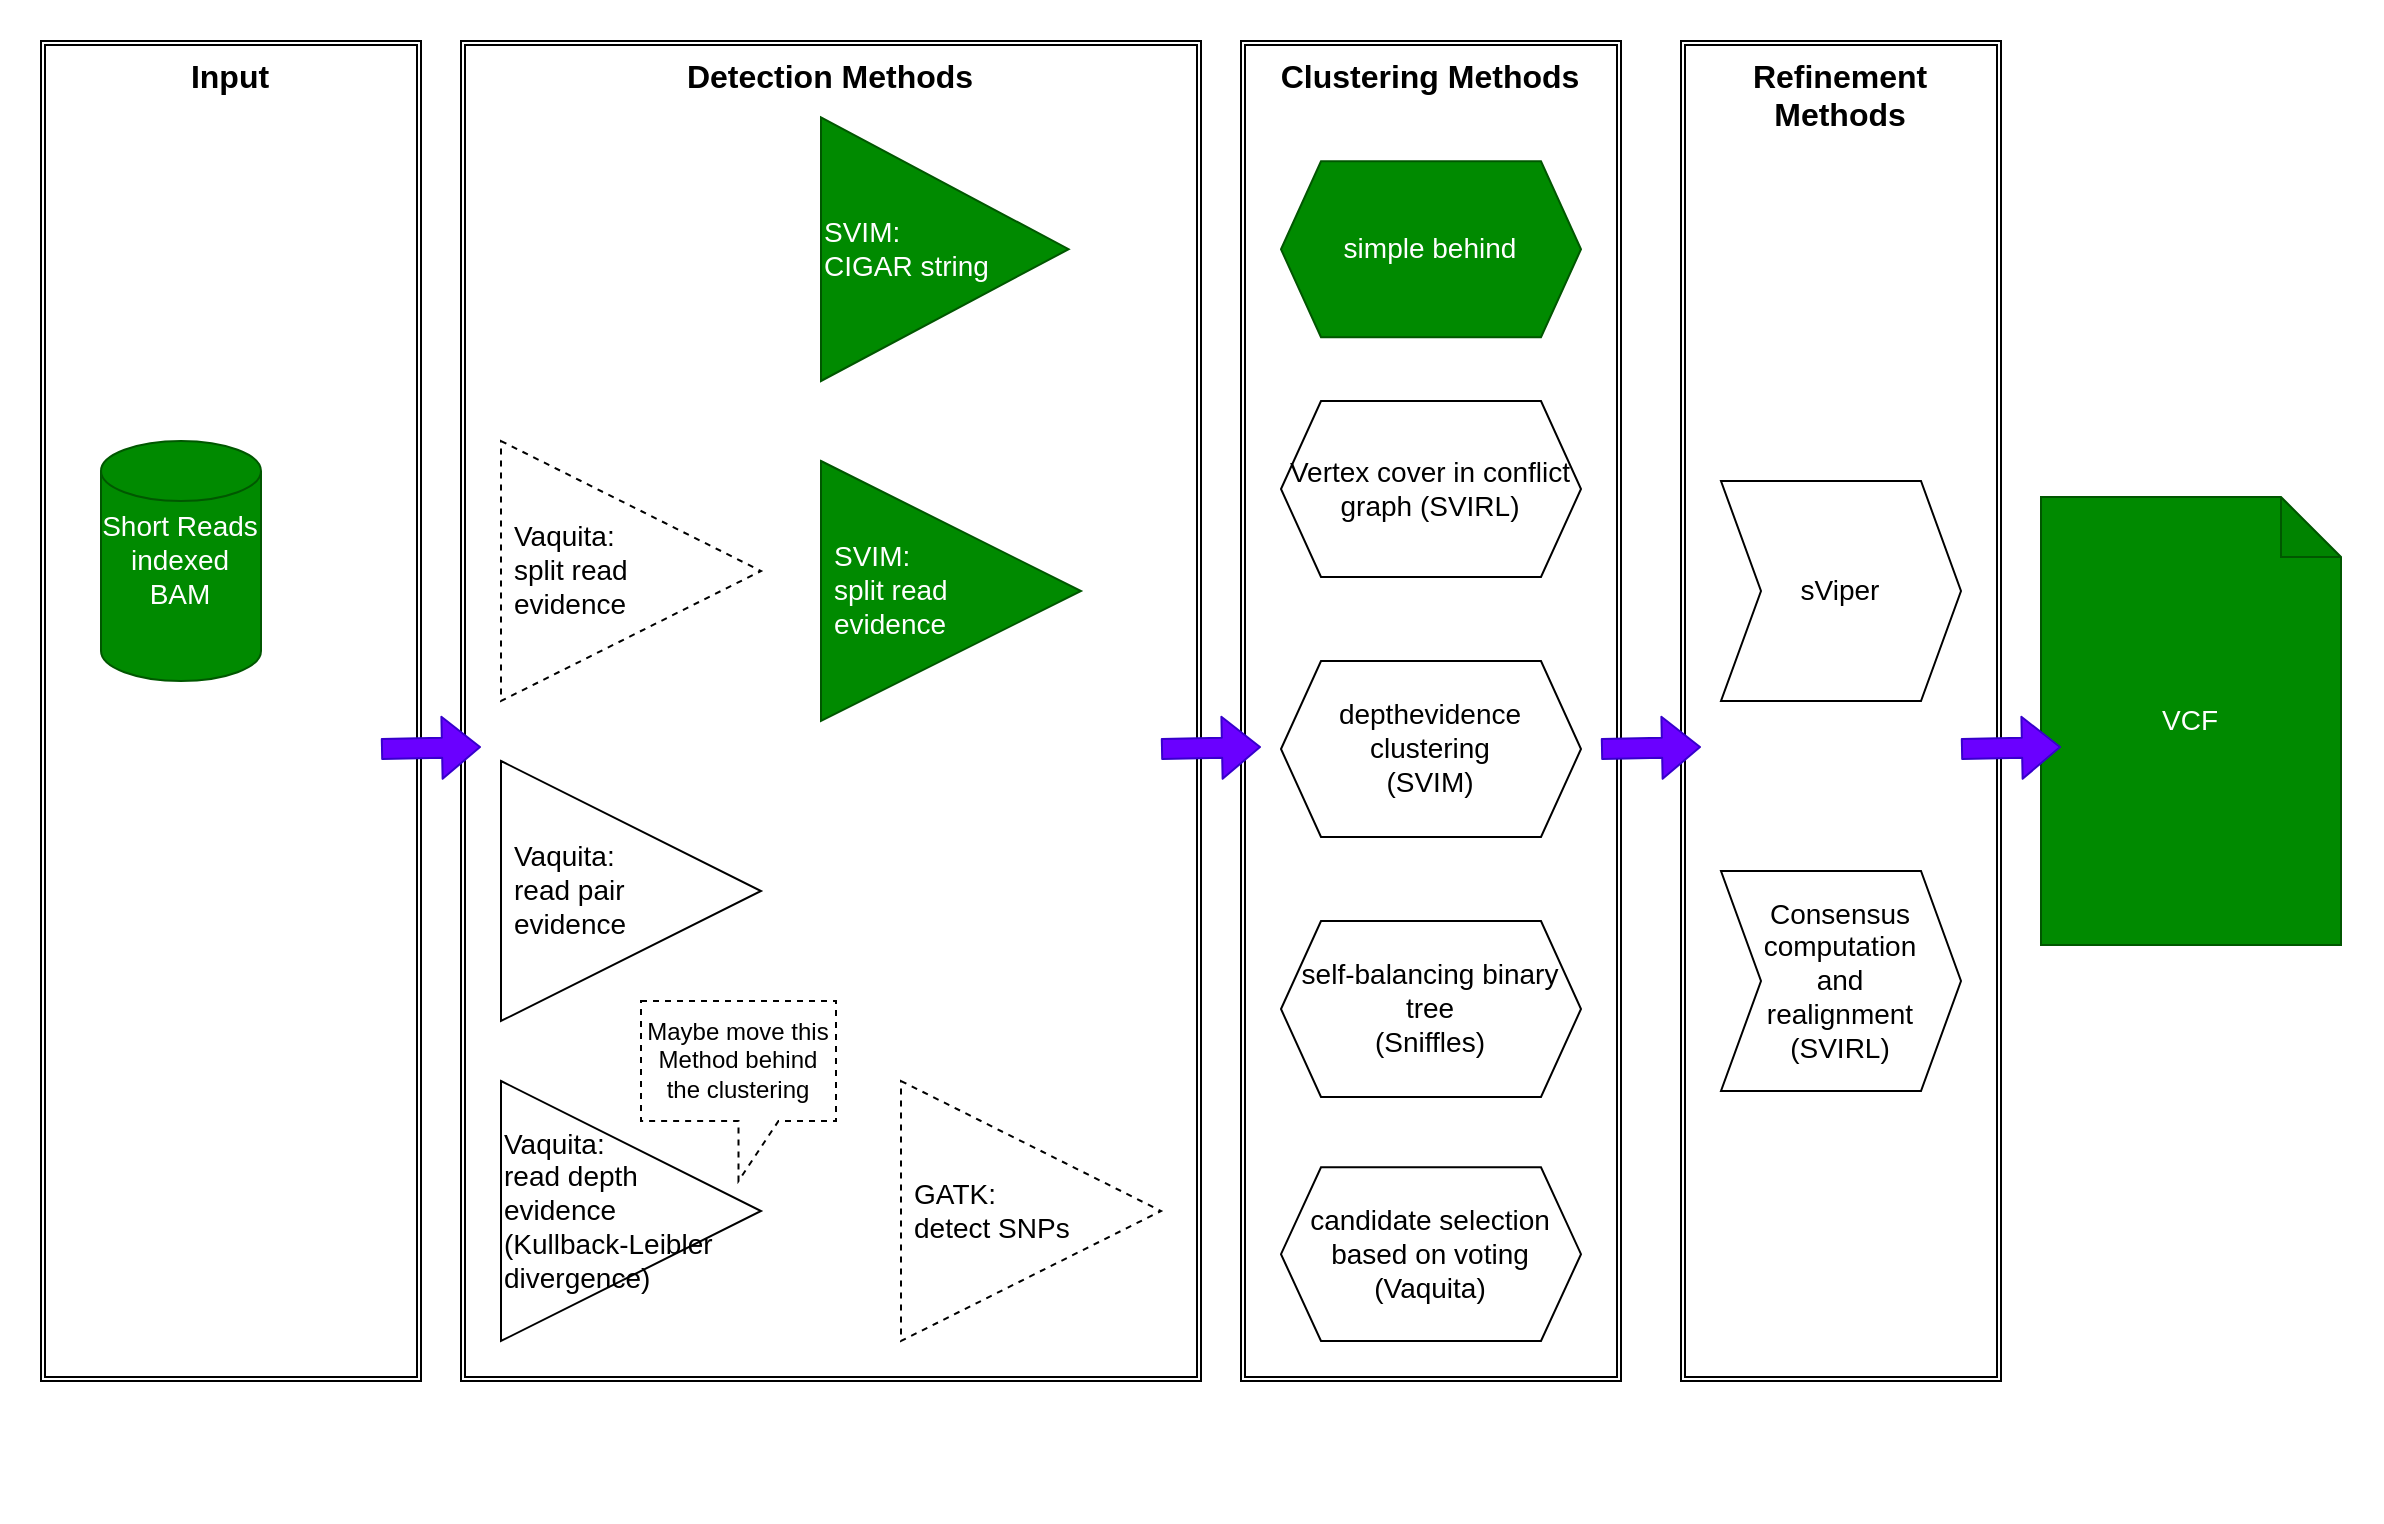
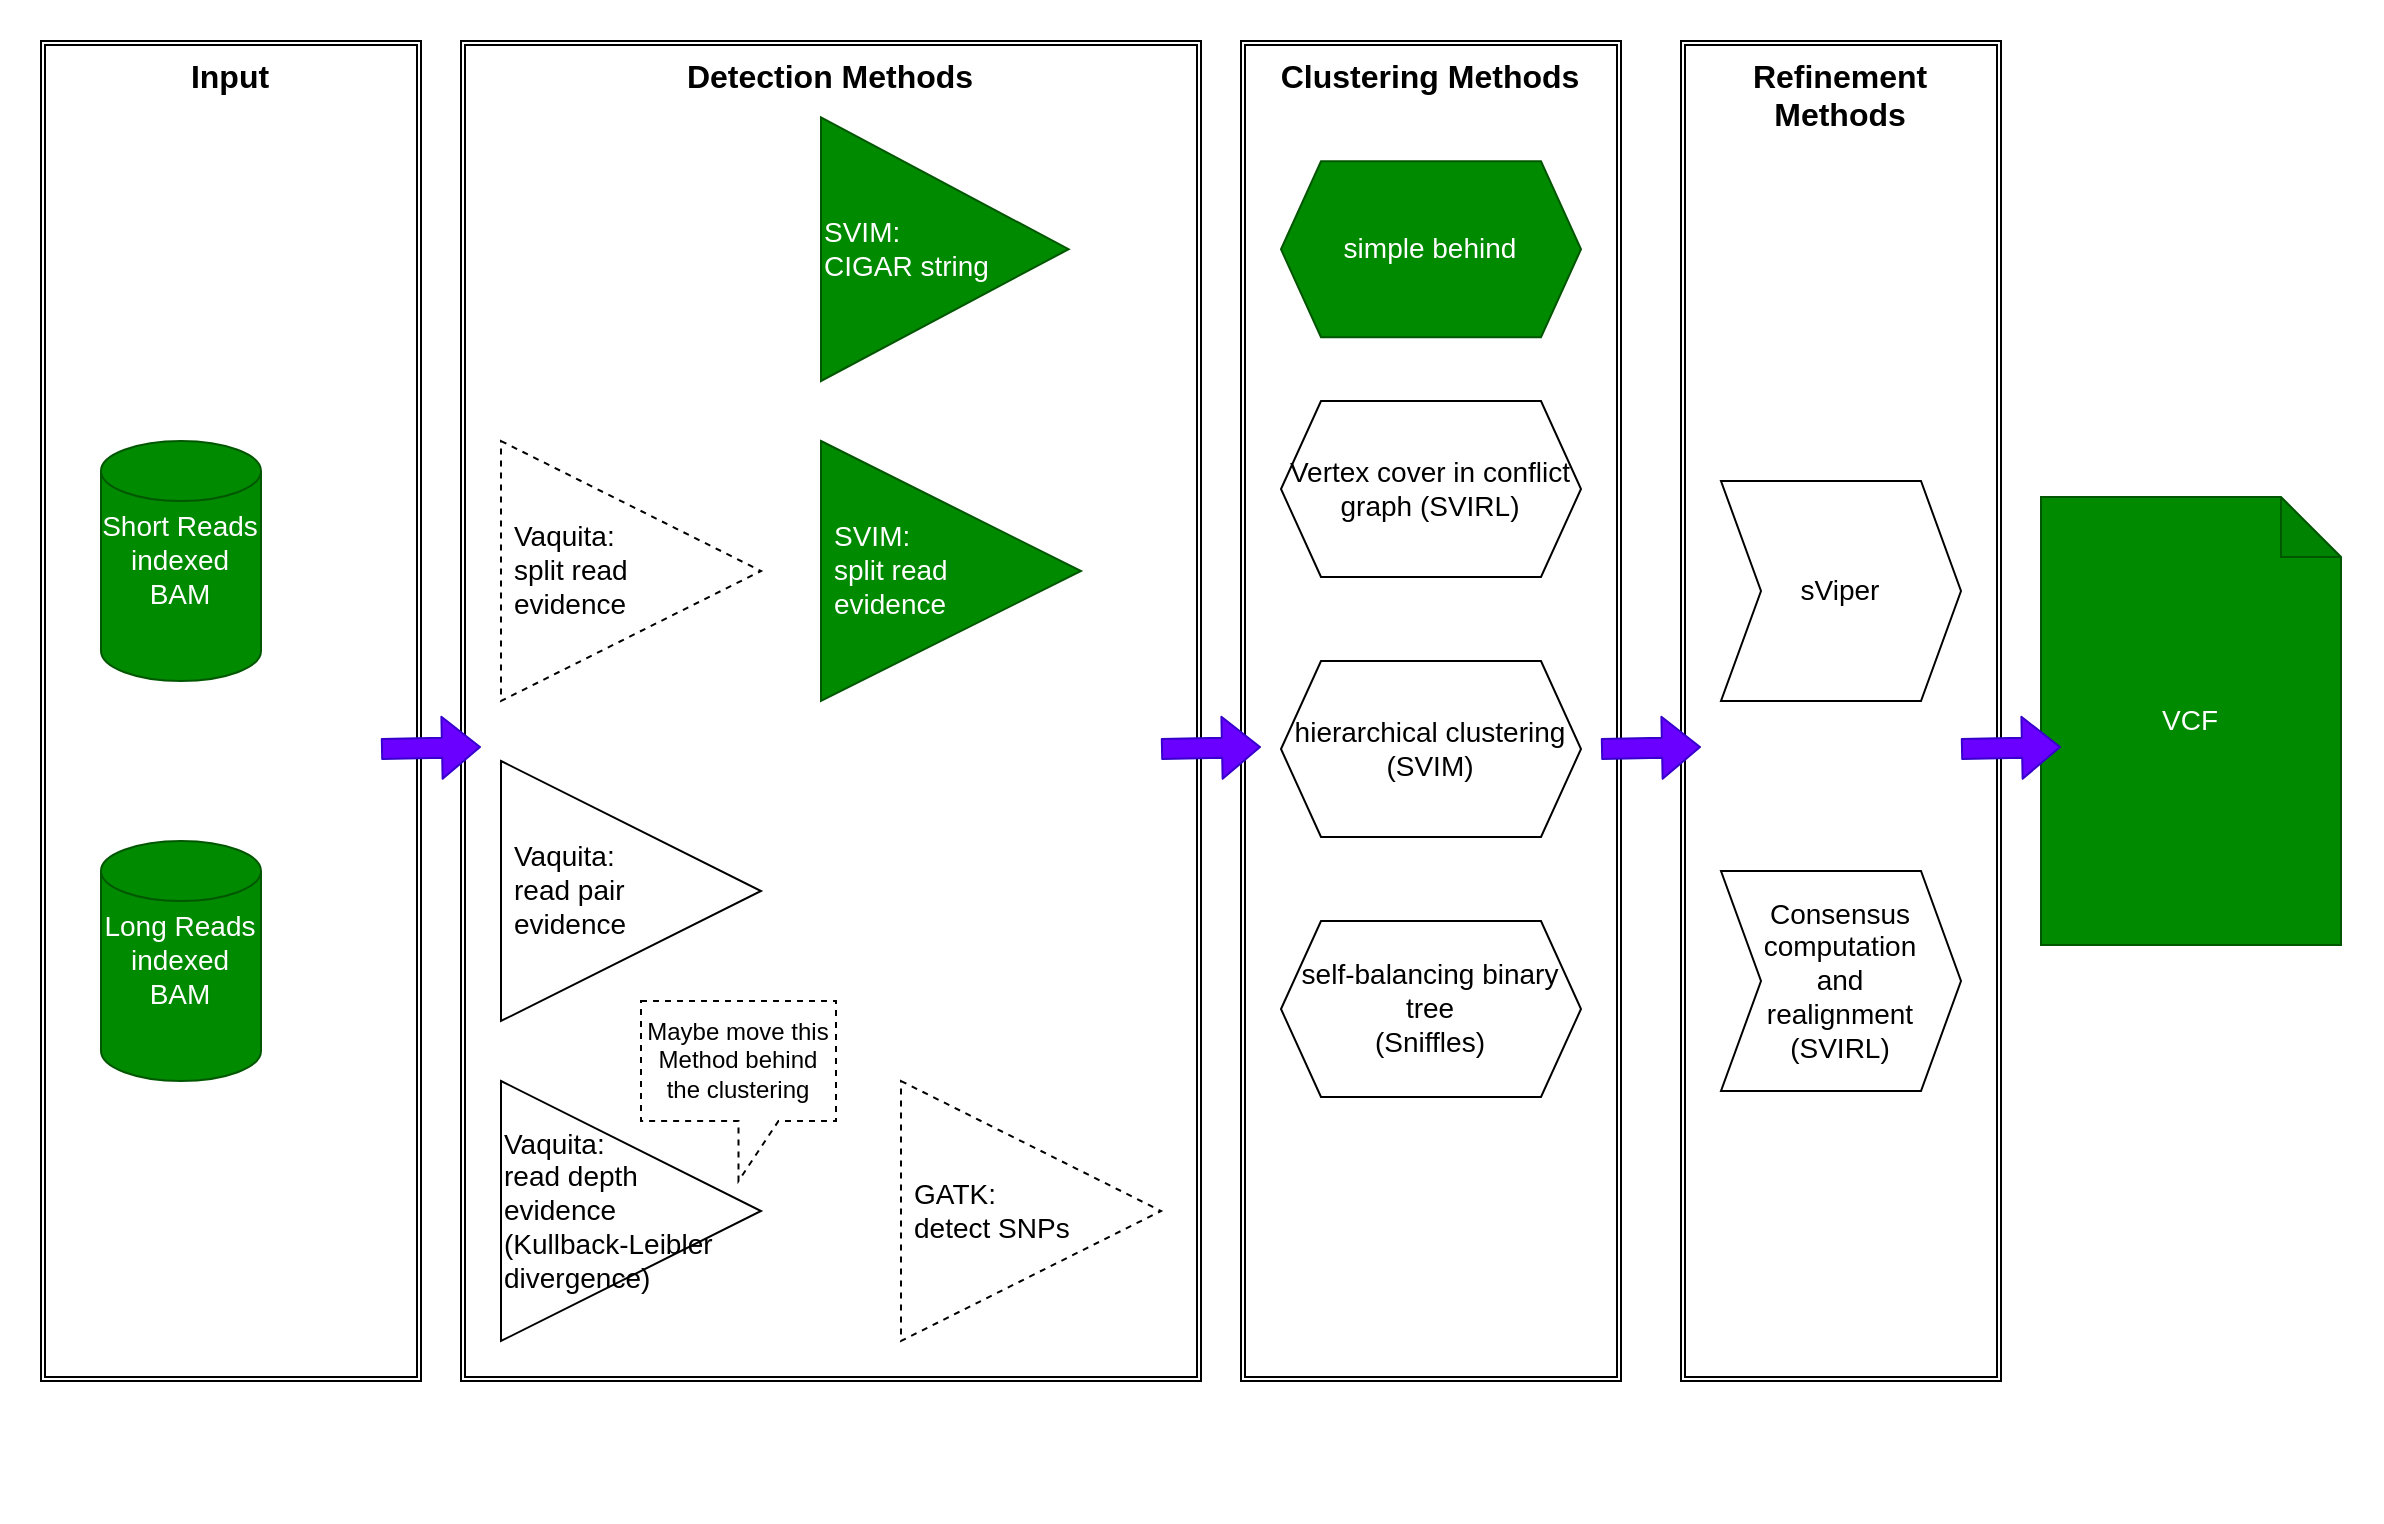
- <mxCell id="20" value="SVIM: &lt;br&gt;split read &lt;br&gt;evidence" style="triangle;whiteSpace=wrap;html=1;fontSize=14;spacingLeft=5;align=left;fillColor=#008a00;strokeColor=#005700;fontColor=#ffffff;" parent="1" vertex="1"><mxGeometry x="410" y="230.003" width="130" height="130" as="geometry" /></mxCell>
+ <mxCell id="20" value="SVIM: &lt;br&gt;split read &lt;br&gt;evidence" style="triangle;whiteSpace=wrap;html=1;fontSize=14;spacingLeft=5;align=left;fillColor=#008a00;strokeColor=#005700;fontColor=#ffffff;" parent="1" vertex="1"><mxGeometry x="410" y="220.003" width="130" height="130" as="geometry" /></mxCell>
- <mxCell id="12" value="depthevidence clustering&lt;br style=&quot;font-size: 14px;&quot;&gt;(SVIM)" style="shape=hexagon;perimeter=hexagonPerimeter2;whiteSpace=wrap;html=1;fixedSize=1;labelBackgroundColor=none;fontSize=14;" parent="11" vertex="1"><mxGeometry y="100" width="150" height="88" as="geometry" /></mxCell>
+ <mxCell id="12" value="hierarchical clustering&lt;br style=&quot;font-size: 14px;&quot;&gt;(SVIM)" style="shape=hexagon;perimeter=hexagonPerimeter2;whiteSpace=wrap;html=1;fixedSize=1;labelBackgroundColor=none;fontSize=14;" parent="11" vertex="1"><mxGeometry y="100" width="150" height="88" as="geometry" /></mxCell>
+ <mxCell id="18" value="Long Reads indexed BAM" style="shape=cylinder2;whiteSpace=wrap;html=1;boundedLbl=1;backgroundOutline=1;size=15;labelBackgroundColor=none;fontSize=14;fillColor=#008a00;strokeColor=#005700;fontColor=#ffffff;" parent="16" vertex="1"><mxGeometry y="200.01" width="80" height="120" as="geometry" /></mxCell>
- <mxCell id="14" value="candidate selection based on voting&lt;br&gt;(Vaquita)" style="shape=hexagon;perimeter=hexagonPerimeter2;whiteSpace=wrap;html=1;fixedSize=1;labelBackgroundColor=none;fontSize=14;" parent="11" vertex="1"><mxGeometry y="353.151" width="150" height="86.849" as="geometry" /></mxCell>
